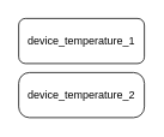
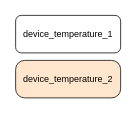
- <mxCell id="3" value="device_temperature_2" style="rounded=1;whiteSpace=wrap;html=1;arcSize=24;" vertex="1" parent="1"><mxGeometry x="20" y="80" width="140" height="50" as="geometry" /></mxCell>
+ <mxCell id="3" value="device_temperature_2" style="rounded=1;whiteSpace=wrap;html=1;arcSize=24;fillColor=#ffe6cc;" vertex="1" parent="1"><mxGeometry x="20" y="80" width="140" height="50" as="geometry" /></mxCell>
